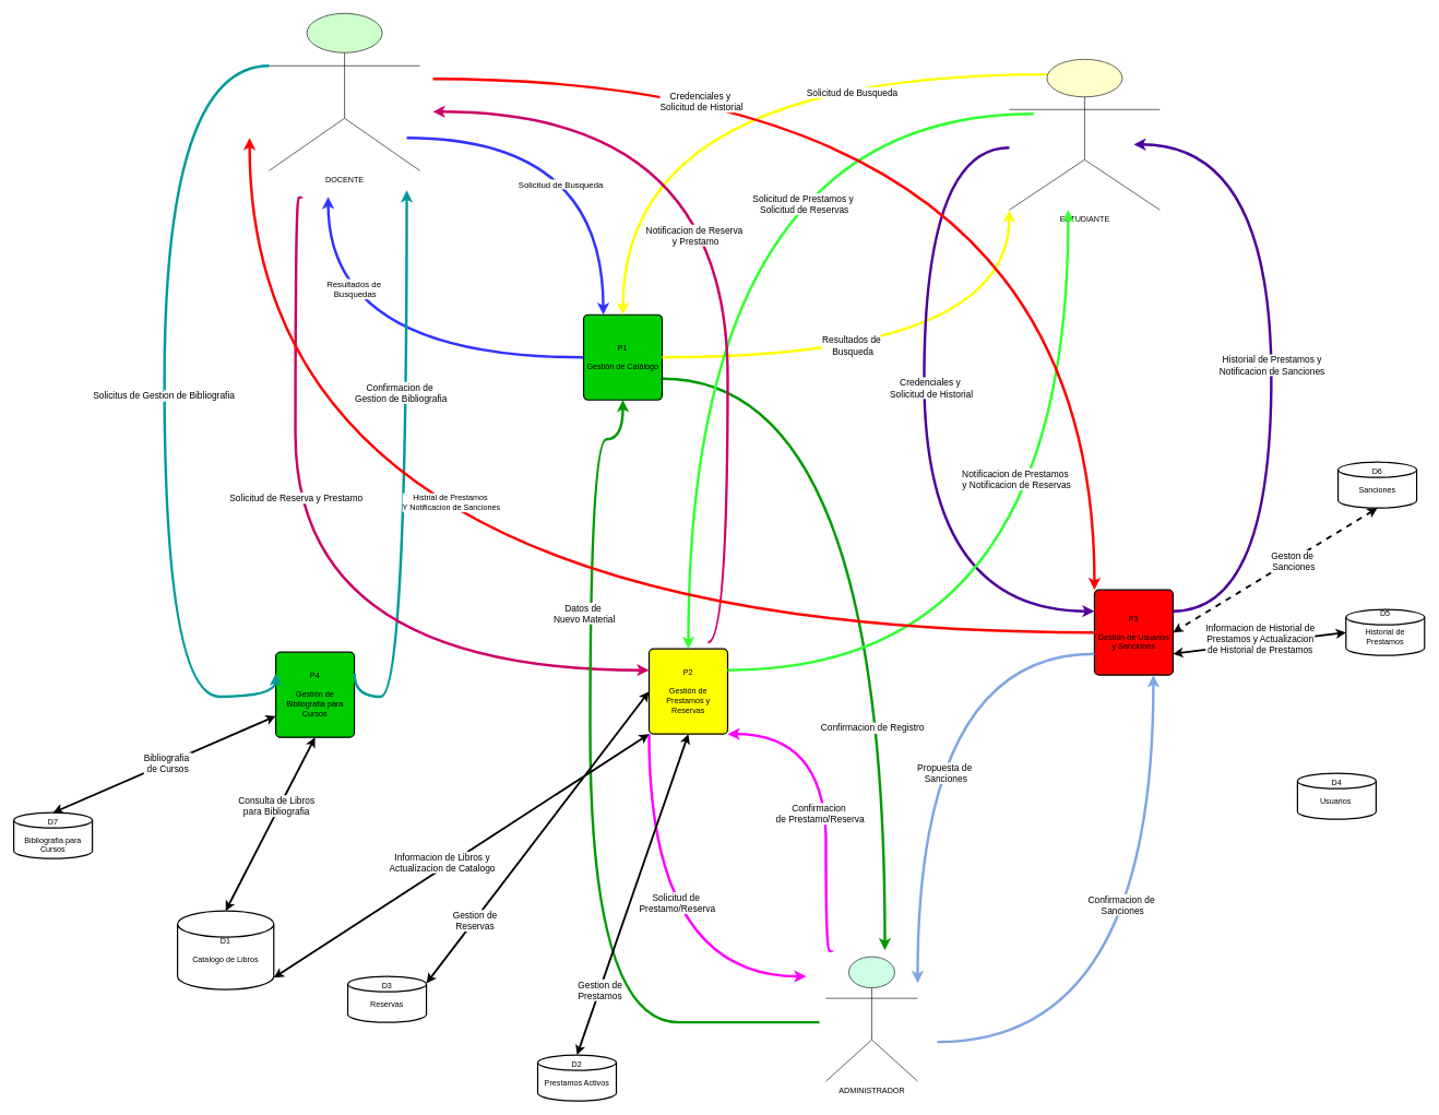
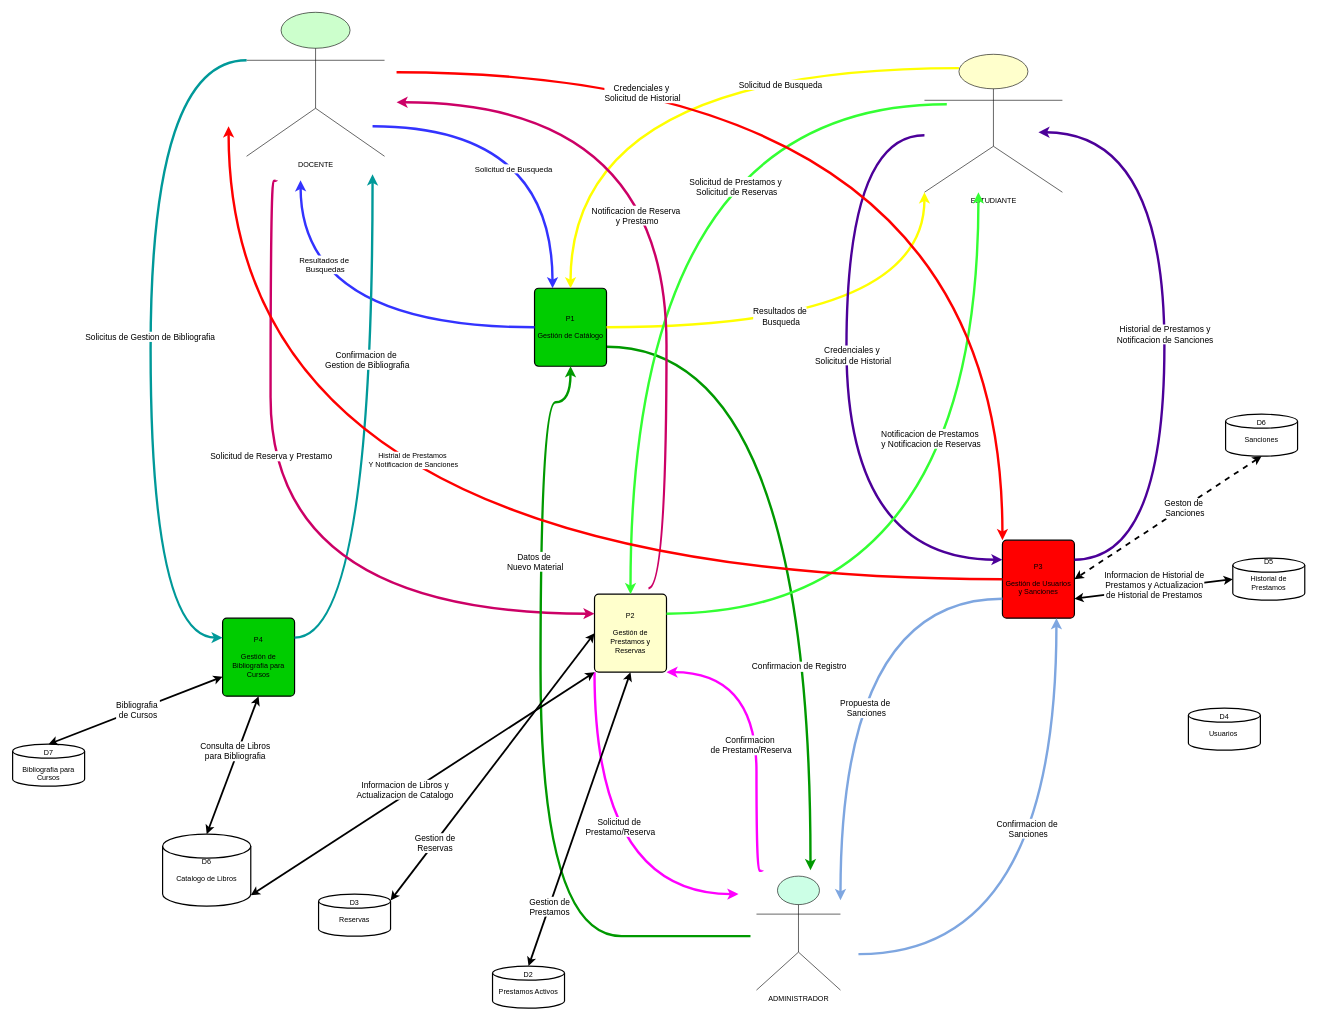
- <mxCell id="48" value="D6&lt;div&gt;&lt;br&gt;&lt;/div&gt;&lt;div&gt;Sanciones&lt;/div&gt;&lt;div&gt;&lt;br&gt;&lt;/div&gt;" style="strokeWidth=2;html=1;shape=mxgraph.flowchart.database;whiteSpace=wrap;" vertex="1" parent="1"><mxGeometry x="2042" y="705" width="120" height="70" as="geometry" /></mxCell>
+ <mxCell id="48" value="D6&lt;div&gt;&lt;br&gt;&lt;/div&gt;&lt;div&gt;Sanciones&lt;/div&gt;&lt;div&gt;&lt;br&gt;&lt;/div&gt;" style="strokeWidth=2;html=1;shape=mxgraph.flowchart.database;whiteSpace=wrap;" vertex="1" parent="1"><mxGeometry x="2042" y="690" width="120" height="70" as="geometry" /></mxCell>
- <mxCell id="28" value="&lt;div&gt;&lt;font style=&quot;vertical-align: inherit;&quot; dir=&quot;auto&quot;&gt;&lt;font style=&quot;vertical-align: inherit;&quot; dir=&quot;auto&quot;&gt;&lt;font style=&quot;vertical-align: inherit;&quot; dir=&quot;auto&quot;&gt;&lt;font style=&quot;vertical-align: inherit;&quot; dir=&quot;auto&quot;&gt;&lt;font style=&quot;vertical-align: inherit;&quot; dir=&quot;auto&quot;&gt;&lt;font style=&quot;vertical-align: inherit;&quot; dir=&quot;auto&quot;&gt;P2&lt;/font&gt;&lt;/font&gt;&lt;/font&gt;&lt;/font&gt;&lt;/font&gt;&lt;/font&gt;&lt;/div&gt;&lt;div&gt;&lt;font style=&quot;vertical-align: inherit;&quot; dir=&quot;auto&quot;&gt;&lt;font style=&quot;vertical-align: inherit;&quot; dir=&quot;auto&quot;&gt;&lt;font style=&quot;vertical-align: inherit;&quot; dir=&quot;auto&quot;&gt;&lt;font style=&quot;vertical-align: inherit;&quot; dir=&quot;auto&quot;&gt;&lt;br&gt;&lt;/font&gt;&lt;/font&gt;&lt;/font&gt;&lt;/font&gt;&lt;/div&gt;&lt;div&gt;&lt;font style=&quot;vertical-align: inherit;&quot; dir=&quot;auto&quot;&gt;&lt;font style=&quot;vertical-align: inherit;&quot; dir=&quot;auto&quot;&gt;&lt;font style=&quot;vertical-align: inherit;&quot; dir=&quot;auto&quot;&gt;&lt;font style=&quot;vertical-align: inherit;&quot; dir=&quot;auto&quot;&gt;&lt;font style=&quot;vertical-align: inherit;&quot; dir=&quot;auto&quot;&gt;&lt;font style=&quot;vertical-align: inherit;&quot; dir=&quot;auto&quot;&gt;&lt;font style=&quot;vertical-align: inherit;&quot; dir=&quot;auto&quot;&gt;&lt;font style=&quot;vertical-align: inherit;&quot; dir=&quot;auto&quot;&gt;Gestión de Prestamos y Reservas&lt;/font&gt;&lt;/font&gt;&lt;/font&gt;&lt;/font&gt;&lt;/font&gt;&lt;/font&gt;&lt;/font&gt;&lt;/font&gt;&lt;/div&gt;" style="rounded=1;whiteSpace=wrap;html=1;absoluteArcSize=1;arcSize=14;strokeWidth=2;fillColor=#FFFF00;" vertex="1" parent="1"><mxGeometry x="990" y="990" width="120" height="130" as="geometry" /></mxCell>
+ <mxCell id="28" value="&lt;div&gt;&lt;font style=&quot;vertical-align: inherit;&quot; dir=&quot;auto&quot;&gt;&lt;font style=&quot;vertical-align: inherit;&quot; dir=&quot;auto&quot;&gt;&lt;font style=&quot;vertical-align: inherit;&quot; dir=&quot;auto&quot;&gt;&lt;font style=&quot;vertical-align: inherit;&quot; dir=&quot;auto&quot;&gt;&lt;font style=&quot;vertical-align: inherit;&quot; dir=&quot;auto&quot;&gt;&lt;font style=&quot;vertical-align: inherit;&quot; dir=&quot;auto&quot;&gt;P2&lt;/font&gt;&lt;/font&gt;&lt;/font&gt;&lt;/font&gt;&lt;/font&gt;&lt;/font&gt;&lt;/div&gt;&lt;div&gt;&lt;font style=&quot;vertical-align: inherit;&quot; dir=&quot;auto&quot;&gt;&lt;font style=&quot;vertical-align: inherit;&quot; dir=&quot;auto&quot;&gt;&lt;font style=&quot;vertical-align: inherit;&quot; dir=&quot;auto&quot;&gt;&lt;font style=&quot;vertical-align: inherit;&quot; dir=&quot;auto&quot;&gt;&lt;br&gt;&lt;/font&gt;&lt;/font&gt;&lt;/font&gt;&lt;/font&gt;&lt;/div&gt;&lt;div&gt;&lt;font style=&quot;vertical-align: inherit;&quot; dir=&quot;auto&quot;&gt;&lt;font style=&quot;vertical-align: inherit;&quot; dir=&quot;auto&quot;&gt;&lt;font style=&quot;vertical-align: inherit;&quot; dir=&quot;auto&quot;&gt;&lt;font style=&quot;vertical-align: inherit;&quot; dir=&quot;auto&quot;&gt;&lt;font style=&quot;vertical-align: inherit;&quot; dir=&quot;auto&quot;&gt;&lt;font style=&quot;vertical-align: inherit;&quot; dir=&quot;auto&quot;&gt;&lt;font style=&quot;vertical-align: inherit;&quot; dir=&quot;auto&quot;&gt;&lt;font style=&quot;vertical-align: inherit;&quot; dir=&quot;auto&quot;&gt;Gestión de Prestamos y Reservas&lt;/font&gt;&lt;/font&gt;&lt;/font&gt;&lt;/font&gt;&lt;/font&gt;&lt;/font&gt;&lt;/font&gt;&lt;/font&gt;&lt;/div&gt;" style="rounded=1;whiteSpace=wrap;html=1;absoluteArcSize=1;arcSize=14;strokeWidth=2;fillColor=#ffffcc;" vertex="1" parent="1"><mxGeometry x="990" y="990" width="120" height="130" as="geometry" /></mxCell>
- <mxCell id="9" value="&lt;div&gt;&lt;font style=&quot;vertical-align: inherit;&quot; dir=&quot;auto&quot;&gt;&lt;font style=&quot;vertical-align: inherit;&quot; dir=&quot;auto&quot;&gt;&lt;font style=&quot;vertical-align: inherit;&quot; dir=&quot;auto&quot;&gt;&lt;font style=&quot;vertical-align: inherit;&quot; dir=&quot;auto&quot;&gt;&lt;font style=&quot;vertical-align: inherit;&quot; dir=&quot;auto&quot;&gt;&lt;font style=&quot;vertical-align: inherit;&quot; dir=&quot;auto&quot;&gt;P4&lt;/font&gt;&lt;/font&gt;&lt;/font&gt;&lt;/font&gt;&lt;/font&gt;&lt;/font&gt;&lt;/div&gt;&lt;div&gt;&lt;font style=&quot;vertical-align: inherit;&quot; dir=&quot;auto&quot;&gt;&lt;font style=&quot;vertical-align: inherit;&quot; dir=&quot;auto&quot;&gt;&lt;font style=&quot;vertical-align: inherit;&quot; dir=&quot;auto&quot;&gt;&lt;font style=&quot;vertical-align: inherit;&quot; dir=&quot;auto&quot;&gt;&lt;br&gt;&lt;/font&gt;&lt;/font&gt;&lt;/font&gt;&lt;/font&gt;&lt;/div&gt;&lt;div&gt;&lt;font style=&quot;vertical-align: inherit;&quot; dir=&quot;auto&quot;&gt;&lt;font style=&quot;vertical-align: inherit;&quot; dir=&quot;auto&quot;&gt;&lt;font style=&quot;vertical-align: inherit;&quot; dir=&quot;auto&quot;&gt;&lt;font style=&quot;vertical-align: inherit;&quot; dir=&quot;auto&quot;&gt;&lt;font style=&quot;vertical-align: inherit;&quot; dir=&quot;auto&quot;&gt;&lt;font style=&quot;vertical-align: inherit;&quot; dir=&quot;auto&quot;&gt;&lt;font style=&quot;vertical-align: inherit;&quot; dir=&quot;auto&quot;&gt;&lt;font style=&quot;vertical-align: inherit;&quot; dir=&quot;auto&quot;&gt;Gestión de Bibliografia para Cursos&lt;/font&gt;&lt;/font&gt;&lt;/font&gt;&lt;/font&gt;&lt;/font&gt;&lt;/font&gt;&lt;/font&gt;&lt;/font&gt;&lt;/div&gt;" style="rounded=1;whiteSpace=wrap;html=1;absoluteArcSize=1;arcSize=14;strokeWidth=2;fillColor=#00CC00;" vertex="1" parent="1"><mxGeometry x="420" y="995" width="120" height="130" as="geometry" /></mxCell>
+ <mxCell id="9" value="&lt;div&gt;&lt;font style=&quot;vertical-align: inherit;&quot; dir=&quot;auto&quot;&gt;&lt;font style=&quot;vertical-align: inherit;&quot; dir=&quot;auto&quot;&gt;&lt;font style=&quot;vertical-align: inherit;&quot; dir=&quot;auto&quot;&gt;&lt;font style=&quot;vertical-align: inherit;&quot; dir=&quot;auto&quot;&gt;&lt;font style=&quot;vertical-align: inherit;&quot; dir=&quot;auto&quot;&gt;&lt;font style=&quot;vertical-align: inherit;&quot; dir=&quot;auto&quot;&gt;P4&lt;/font&gt;&lt;/font&gt;&lt;/font&gt;&lt;/font&gt;&lt;/font&gt;&lt;/font&gt;&lt;/div&gt;&lt;div&gt;&lt;font style=&quot;vertical-align: inherit;&quot; dir=&quot;auto&quot;&gt;&lt;font style=&quot;vertical-align: inherit;&quot; dir=&quot;auto&quot;&gt;&lt;font style=&quot;vertical-align: inherit;&quot; dir=&quot;auto&quot;&gt;&lt;font style=&quot;vertical-align: inherit;&quot; dir=&quot;auto&quot;&gt;&lt;br&gt;&lt;/font&gt;&lt;/font&gt;&lt;/font&gt;&lt;/font&gt;&lt;/div&gt;&lt;div&gt;&lt;font style=&quot;vertical-align: inherit;&quot; dir=&quot;auto&quot;&gt;&lt;font style=&quot;vertical-align: inherit;&quot; dir=&quot;auto&quot;&gt;&lt;font style=&quot;vertical-align: inherit;&quot; dir=&quot;auto&quot;&gt;&lt;font style=&quot;vertical-align: inherit;&quot; dir=&quot;auto&quot;&gt;&lt;font style=&quot;vertical-align: inherit;&quot; dir=&quot;auto&quot;&gt;&lt;font style=&quot;vertical-align: inherit;&quot; dir=&quot;auto&quot;&gt;&lt;font style=&quot;vertical-align: inherit;&quot; dir=&quot;auto&quot;&gt;&lt;font style=&quot;vertical-align: inherit;&quot; dir=&quot;auto&quot;&gt;Gestión de Bibliografia para Cursos&lt;/font&gt;&lt;/font&gt;&lt;/font&gt;&lt;/font&gt;&lt;/font&gt;&lt;/font&gt;&lt;/font&gt;&lt;/font&gt;&lt;/div&gt;" style="rounded=1;whiteSpace=wrap;html=1;absoluteArcSize=1;arcSize=14;strokeWidth=2;fillColor=#00CC00;" vertex="1" parent="1"><mxGeometry x="370" y="1030" width="120" height="130" as="geometry" /></mxCell>
- <mxCell id="60" value="&lt;font style=&quot;vertical-align: inherit;&quot; dir=&quot;auto&quot;&gt;&lt;font style=&quot;vertical-align: inherit;&quot; dir=&quot;auto&quot;&gt;D1&lt;/font&gt;&lt;/font&gt;&lt;div&gt;&lt;font style=&quot;vertical-align: inherit;&quot; dir=&quot;auto&quot;&gt;&lt;font style=&quot;vertical-align: inherit;&quot; dir=&quot;auto&quot;&gt;&lt;br&gt;&lt;/font&gt;&lt;/font&gt;&lt;/div&gt;&lt;div&gt;Catalogo de Libros&lt;/div&gt;" style="strokeWidth=2;html=1;shape=mxgraph.flowchart.database;whiteSpace=wrap;" vertex="1" parent="1"><mxGeometry x="270" y="1390" width="147" height="120" as="geometry" /></mxCell>
+ <mxCell id="60" value="&lt;font style=&quot;vertical-align: inherit;&quot; dir=&quot;auto&quot;&gt;&lt;font style=&quot;vertical-align: inherit;&quot; dir=&quot;auto&quot;&gt;D6&lt;/font&gt;&lt;/font&gt;&lt;div&gt;&lt;font style=&quot;vertical-align: inherit;&quot; dir=&quot;auto&quot;&gt;&lt;font style=&quot;vertical-align: inherit;&quot; dir=&quot;auto&quot;&gt;&lt;br&gt;&lt;/font&gt;&lt;/font&gt;&lt;/div&gt;&lt;div&gt;Catalogo de Libros&lt;/div&gt;" style="strokeWidth=2;html=1;shape=mxgraph.flowchart.database;whiteSpace=wrap;" vertex="1" parent="1"><mxGeometry x="270" y="1390" width="147" height="120" as="geometry" /></mxCell>
